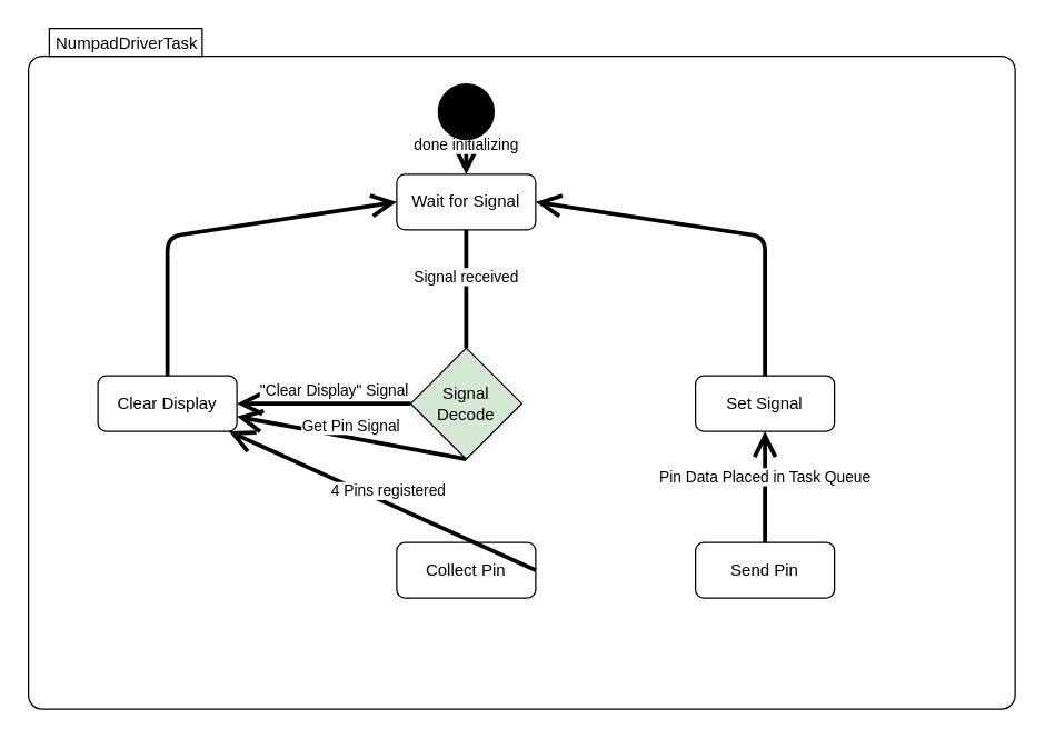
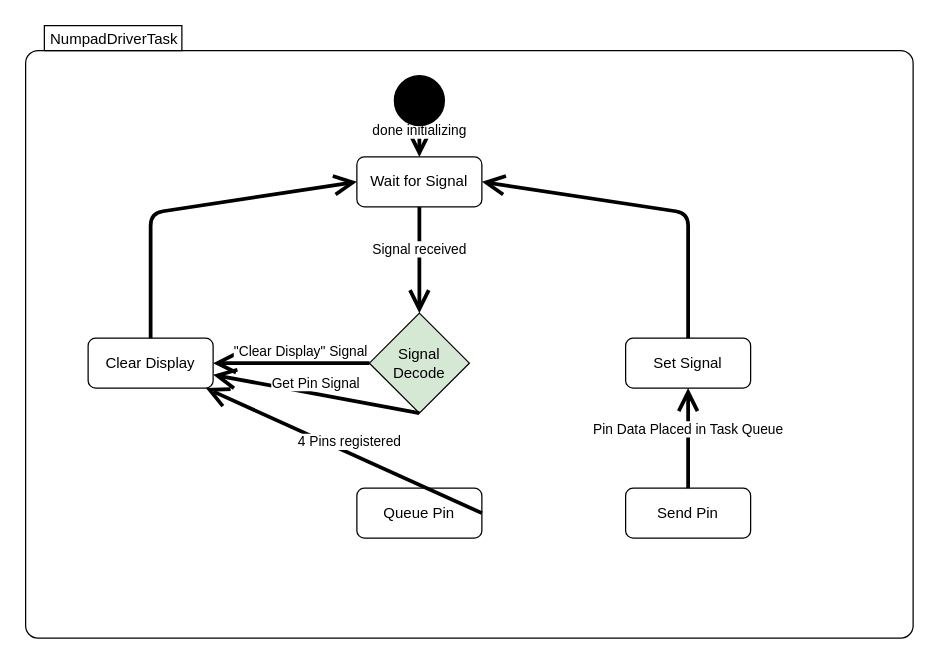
- <mxCell id="8" value="Signal received" style="edgeStyle=none;html=1;endArrow=none;endSize=12;strokeWidth=3;verticalAlign=bottom;exitX=0.5;exitY=1;exitDx=0;exitDy=0;entryX=0.5;entryY=0;entryDx=0;entryDy=0;" edge="1" parent="1" source="3" target="11"><mxGeometry width="160" relative="1" as="geometry"><mxPoint x="170" y="180" as="sourcePoint" /><mxPoint x="400" y="220" as="targetPoint" /></mxGeometry></mxCell>
+ <mxCell id="8" value="Signal received" style="edgeStyle=none;html=1;endArrow=open;endSize=12;strokeWidth=3;verticalAlign=bottom;exitX=0.5;exitY=1;exitDx=0;exitDy=0;entryX=0.5;entryY=0;entryDx=0;entryDy=0;" edge="1" parent="1" source="3" target="11"><mxGeometry width="160" relative="1" as="geometry"><mxPoint x="170" y="180" as="sourcePoint" /><mxPoint x="400" y="220" as="targetPoint" /></mxGeometry></mxCell>
- <mxCell id="4" value="Collect Pin" style="shape=rect;rounded=1;html=1;whiteSpace=wrap;align=center;" vertex="1" parent="1"><mxGeometry x="285" y="390" width="100" height="40" as="geometry" /></mxCell>
+ <mxCell id="4" value="Queue Pin" style="shape=rect;rounded=1;html=1;whiteSpace=wrap;align=center;" vertex="1" parent="1"><mxGeometry x="285" y="390" width="100" height="40" as="geometry" /></mxCell>
